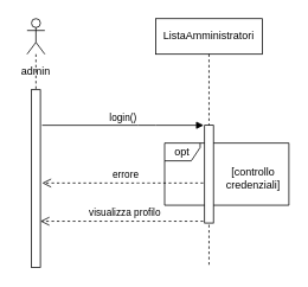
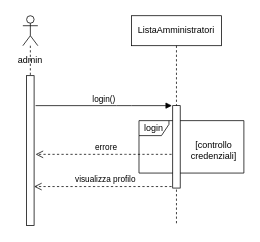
- <mxCell id="10" value="opt" style="shape=umlFrame;whiteSpace=wrap;html=1;width=40;height=20;" parent="1" vertex="1"><mxGeometry x="185" y="160" width="140" height="70" as="geometry" /></mxCell>
+ <mxCell id="10" value="login" style="shape=umlFrame;whiteSpace=wrap;html=1;width=40;height=20;" parent="1" vertex="1"><mxGeometry x="185" y="160" width="140" height="70" as="geometry" /></mxCell>
